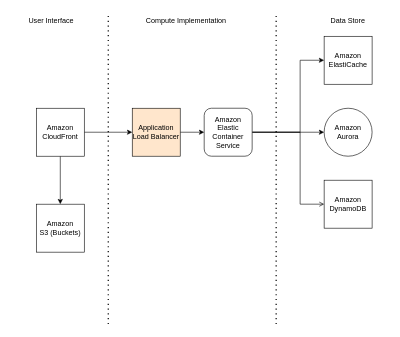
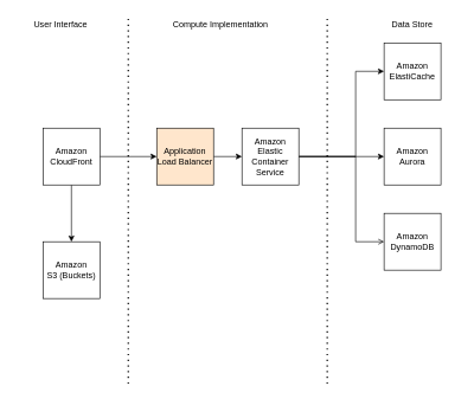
- <mxCell id="11" value="Amazon&lt;br&gt;Elastic Container Service" style="whiteSpace=wrap;html=1;aspect=fixed;rounded=1;" vertex="1" parent="1"><mxGeometry x="340" y="180" width="80" height="80" as="geometry" /></mxCell>
+ <mxCell id="11" value="Amazon&lt;br&gt;Elastic Container Service" style="whiteSpace=wrap;html=1;aspect=fixed;" vertex="1" parent="1"><mxGeometry x="340" y="180" width="80" height="80" as="geometry" /></mxCell>
- <mxCell id="13" value="Amazon Aurora" style="ellipse;whiteSpace=wrap;html=1;aspect=fixed;" vertex="1" parent="1"><mxGeometry x="540" y="180" width="80" height="80" as="geometry" /></mxCell>
+ <mxCell id="13" value="Amazon Aurora" style="whiteSpace=wrap;html=1;aspect=fixed;" vertex="1" parent="1"><mxGeometry x="540" y="180" width="80" height="80" as="geometry" /></mxCell>
